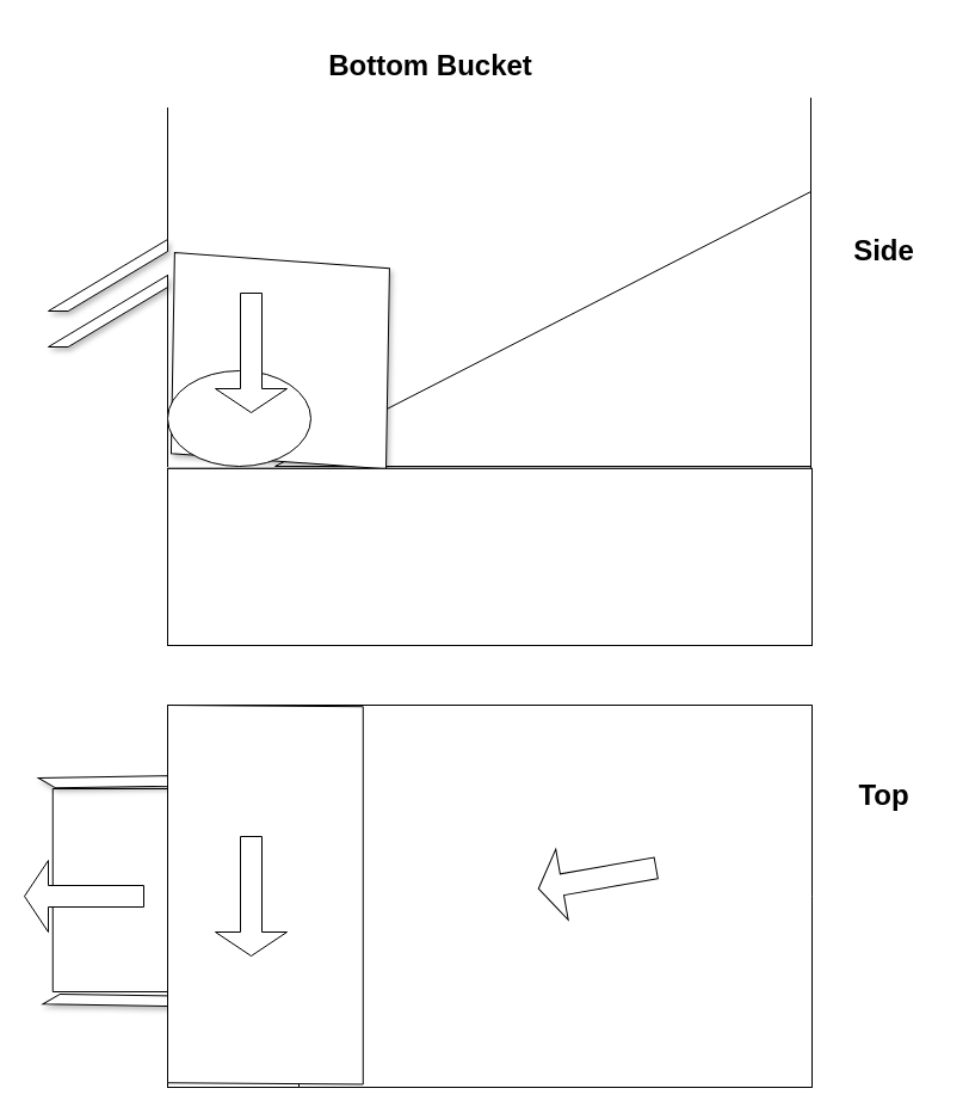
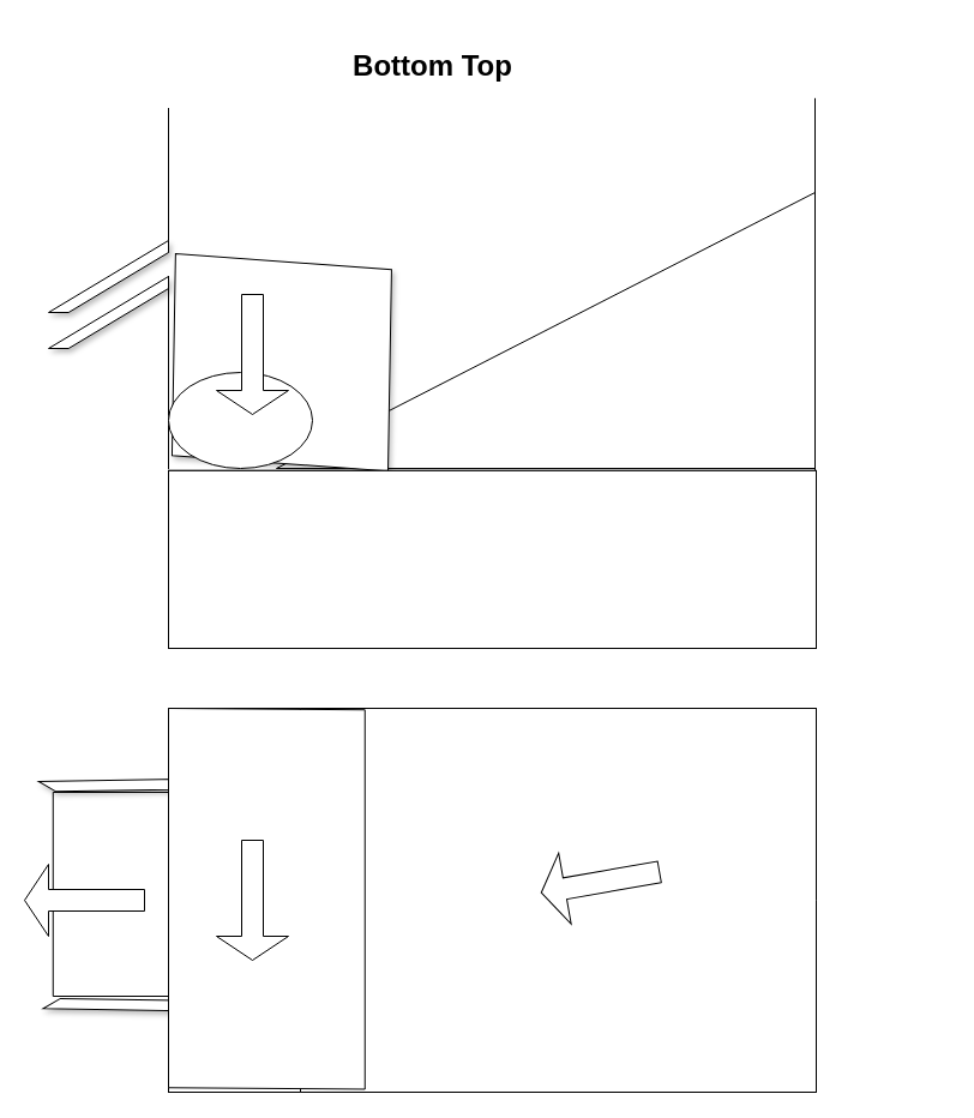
- <mxCell id="22" value="Bottom Bucket" style="text;strokeColor=none;fillColor=none;html=1;fontSize=24;fontStyle=1;verticalAlign=middle;align=center;shadow=1;" parent="1" vertex="1"><mxGeometry x="220" width="280" height="70" as="geometry" y="20" /></mxCell>
+ <mxCell id="22" value="Bottom Top" style="text;strokeColor=none;fillColor=none;html=1;fontSize=24;fontStyle=1;verticalAlign=middle;align=center;shadow=1;" parent="1" vertex="1"><mxGeometry x="220" width="280" height="70" as="geometry" y="20" /></mxCell>
- <mxCell id="11" value="Side" style="text;strokeColor=none;fillColor=none;html=1;fontSize=24;fontStyle=1;verticalAlign=middle;align=center;" parent="1" vertex="1"><mxGeometry x="690" y="190" width="100" height="40" as="geometry" /></mxCell>
- <mxCell id="20" value="Top" style="text;strokeColor=none;fillColor=none;html=1;fontSize=24;fontStyle=1;verticalAlign=middle;align=center;shadow=0;" parent="1" vertex="1"><mxGeometry x="690" y="646.25" width="100" height="40" as="geometry" /></mxCell>
